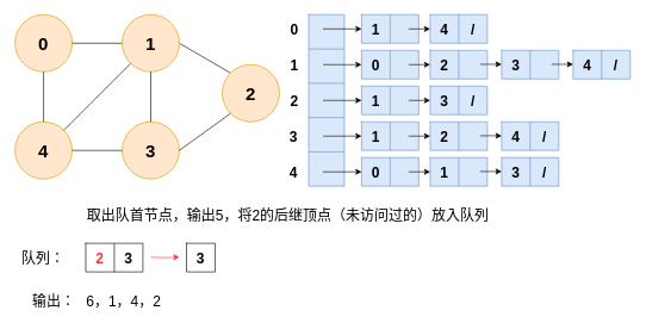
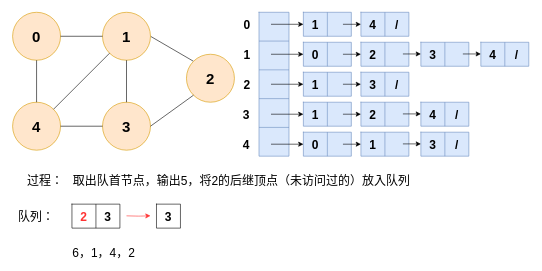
+ <mxCell id="102" value="过程：" style="text;html=1;strokeColor=none;fillColor=none;align=center;verticalAlign=middle;whiteSpace=wrap;rounded=0;fontSize=20;" vertex="1" parent="1"><mxGeometry x="40" y="290" width="69" height="20" as="geometry" /></mxCell>
- <mxCell id="101" value="输出：" style="text;html=1;strokeColor=none;fillColor=none;align=center;verticalAlign=middle;whiteSpace=wrap;rounded=0;fontSize=20;" vertex="1" parent="1"><mxGeometry x="40" y="410" width="69" height="20" as="geometry" /></mxCell>
